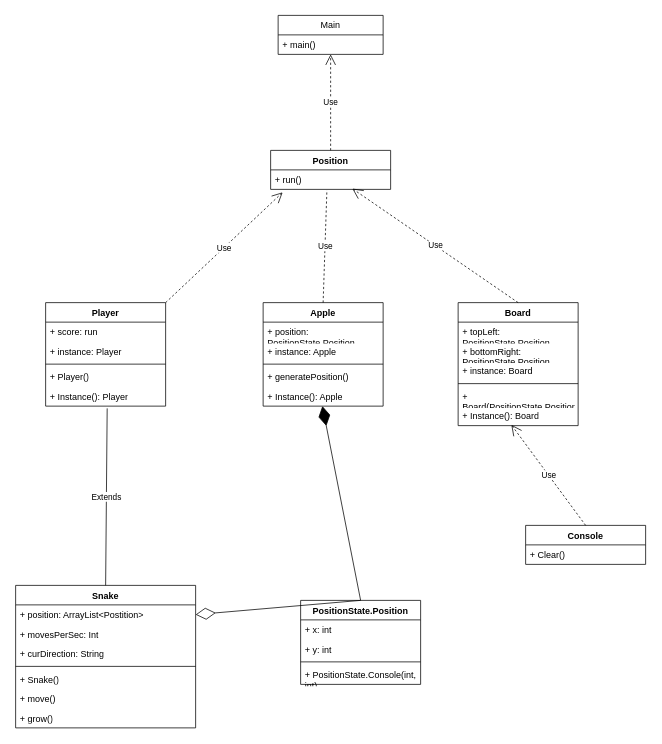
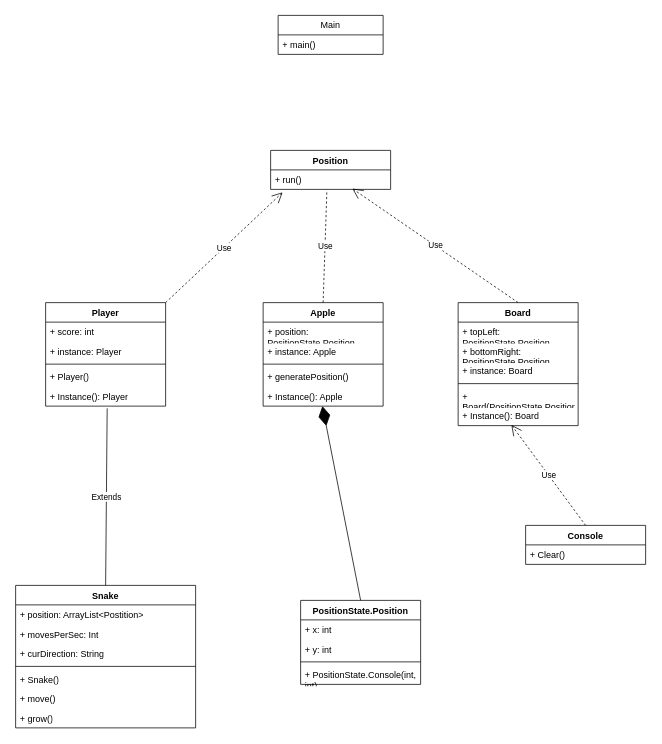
- <mxCell id="42" value="Use" style="endArrow=open;endSize=12;dashed=1;html=1;rounded=0;exitX=0.5;exitY=0;exitDx=0;exitDy=0;" edge="1" parent="1" source="23" target="41"><mxGeometry width="160" relative="1" as="geometry"><mxPoint x="420" y="197" as="sourcePoint" /><mxPoint x="421" y="110" as="targetPoint" /></mxGeometry></mxCell>
- <mxCell id="26" value="+ score: run" style="text;strokeColor=none;fillColor=none;align=left;verticalAlign=top;spacingLeft=4;spacingRight=4;overflow=hidden;rotatable=0;points=[[0,0.5],[1,0.5]];portConstraint=eastwest;whiteSpace=wrap;html=1;" parent="25" vertex="1"><mxGeometry y="26" width="160" height="26" as="geometry" /></mxCell>
+ <mxCell id="26" value="+ score: int" style="text;strokeColor=none;fillColor=none;align=left;verticalAlign=top;spacingLeft=4;spacingRight=4;overflow=hidden;rotatable=0;points=[[0,0.5],[1,0.5]];portConstraint=eastwest;whiteSpace=wrap;html=1;" parent="25" vertex="1"><mxGeometry y="26" width="160" height="26" as="geometry" /></mxCell>
- <mxCell id="43" value="" style="endArrow=diamondThin;endFill=0;endSize=24;html=1;rounded=0;exitX=0.5;exitY=0;exitDx=0;exitDy=0;entryX=1;entryY=0.5;entryDx=0;entryDy=0;" edge="1" parent="1" source="16" target="3"><mxGeometry width="160" relative="1" as="geometry"><mxPoint x="400" y="480" as="sourcePoint" /><mxPoint x="560" y="480" as="targetPoint" /></mxGeometry></mxCell>
